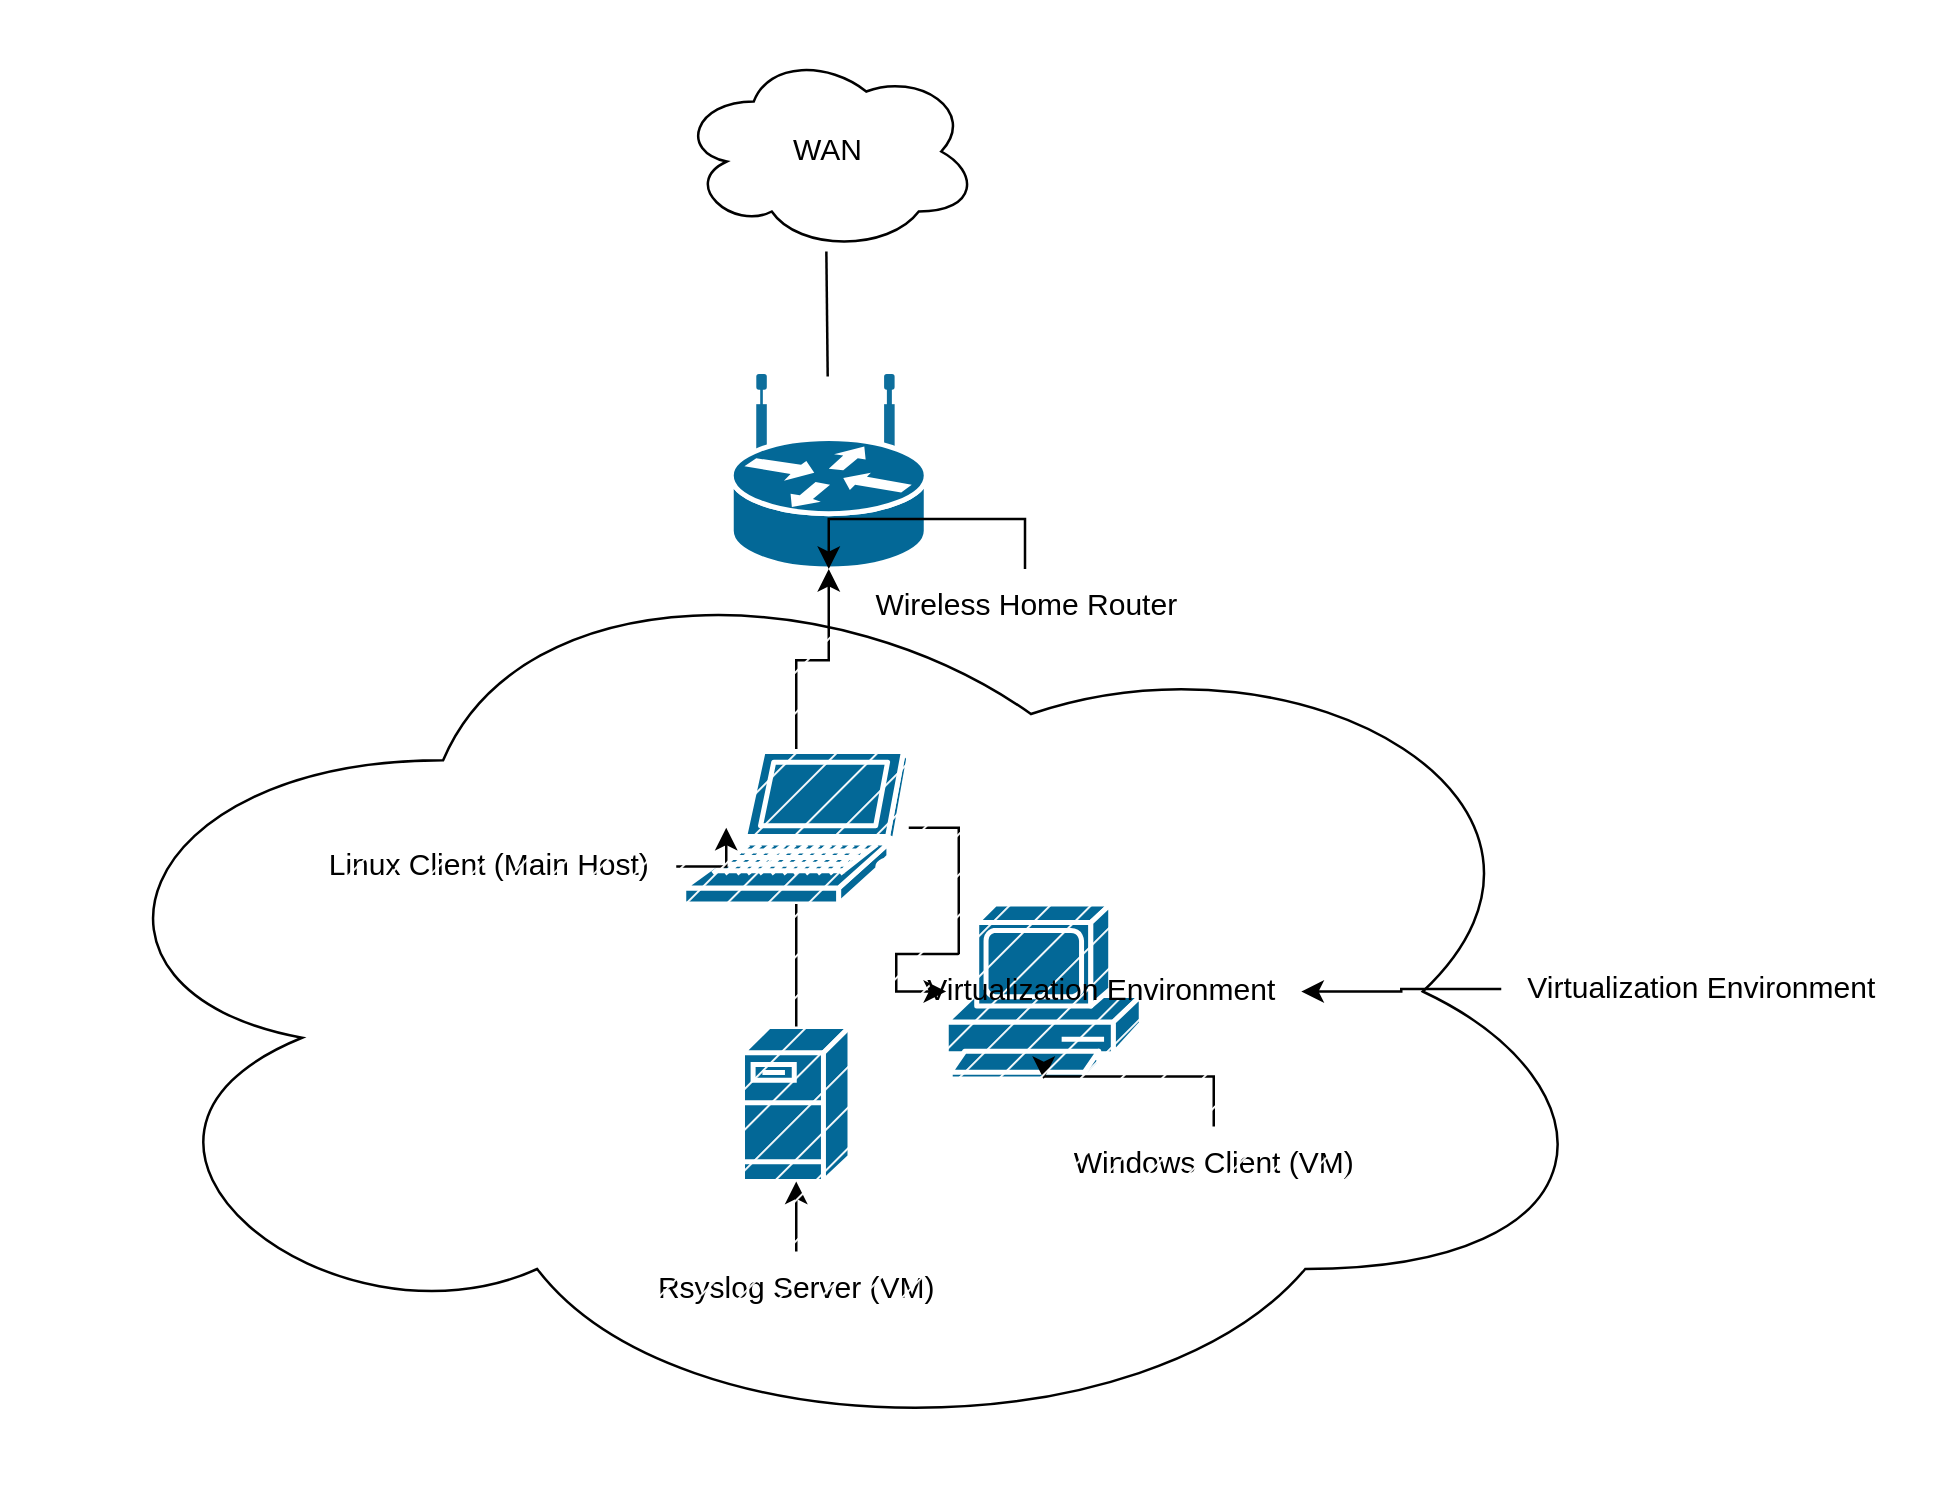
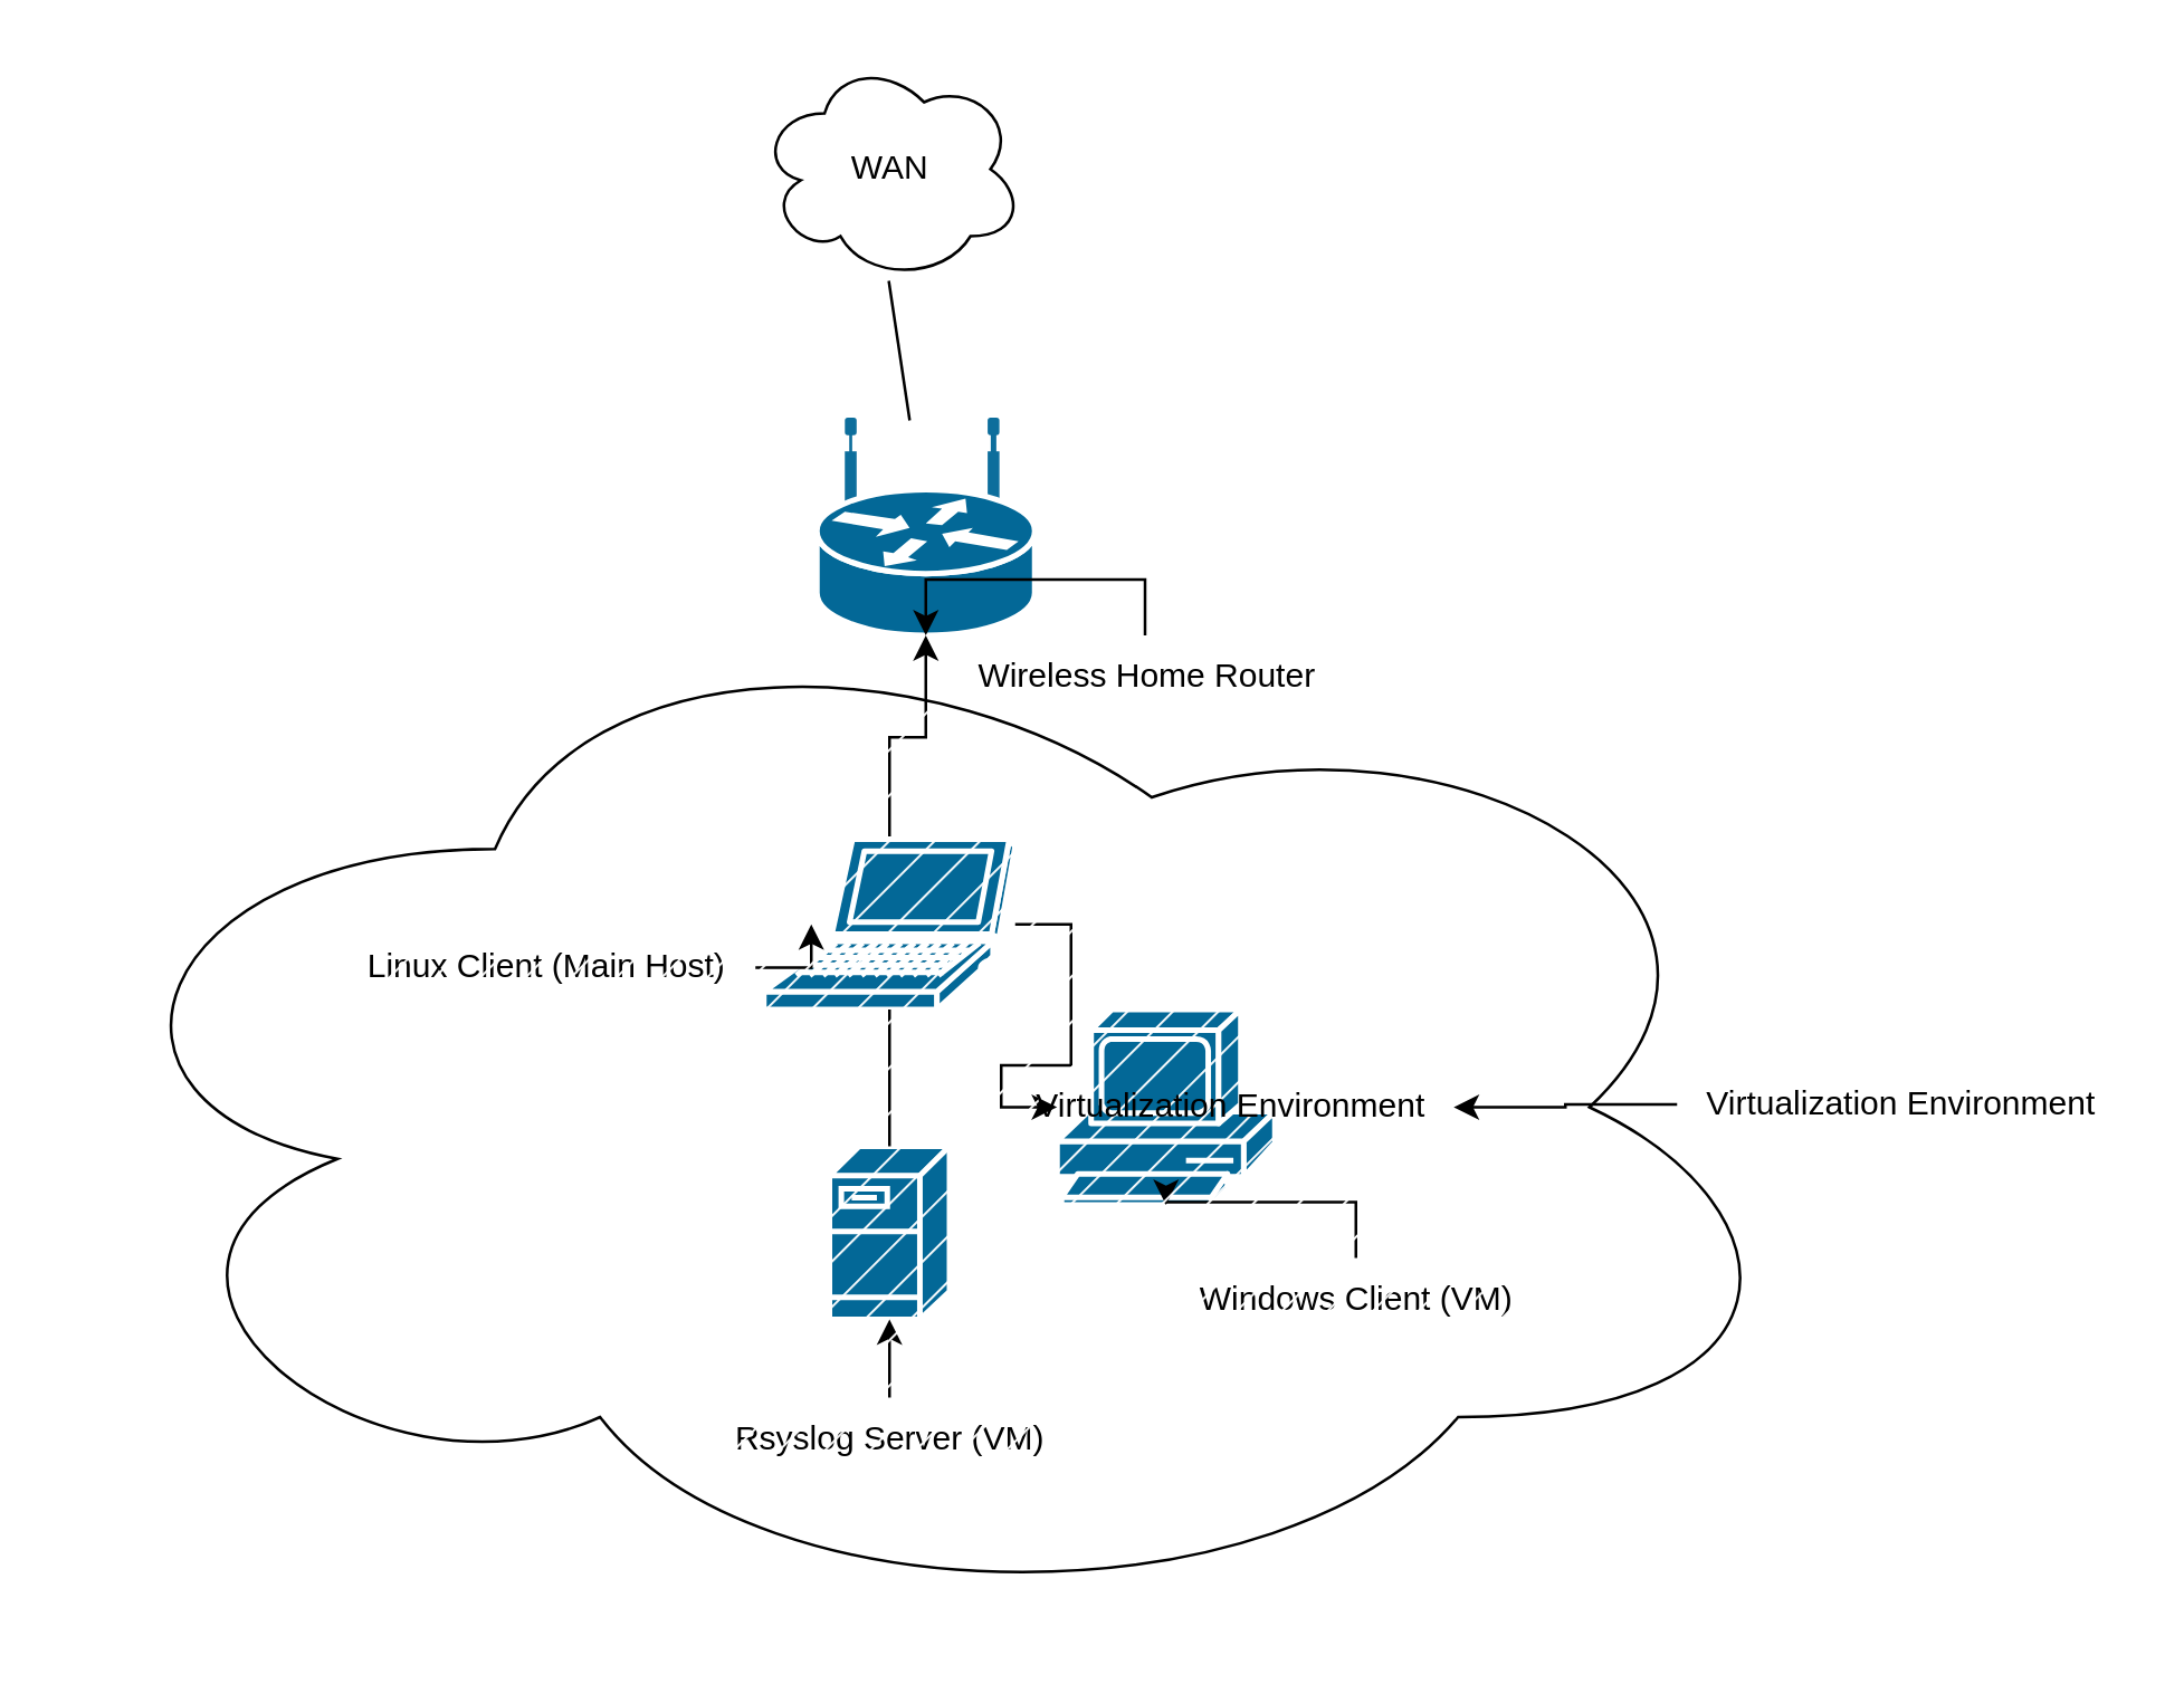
- <mxCell id="3" value="WAN" style="ellipse;shape=cloud;whiteSpace=wrap;html=1;" parent="1" vertex="1"><mxGeometry x="271" y="20" width="120" height="80" as="geometry" /></mxCell>
+ <mxCell id="3" value="WAN" style="ellipse;shape=cloud;whiteSpace=wrap;html=1;" parent="1" vertex="1"><mxGeometry x="271" y="20" width="95" height="80" as="geometry" /></mxCell>
